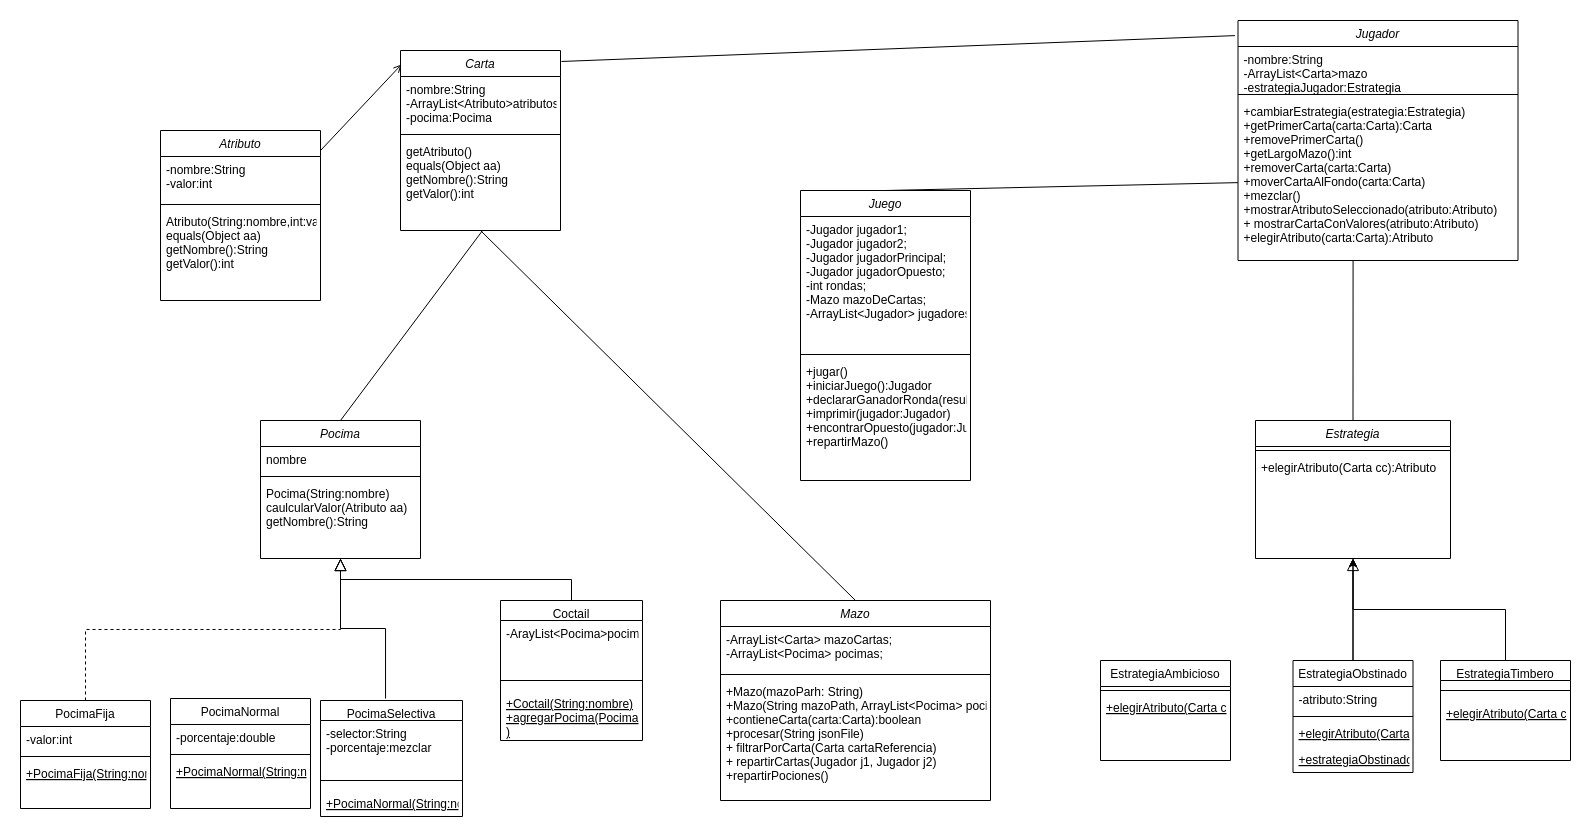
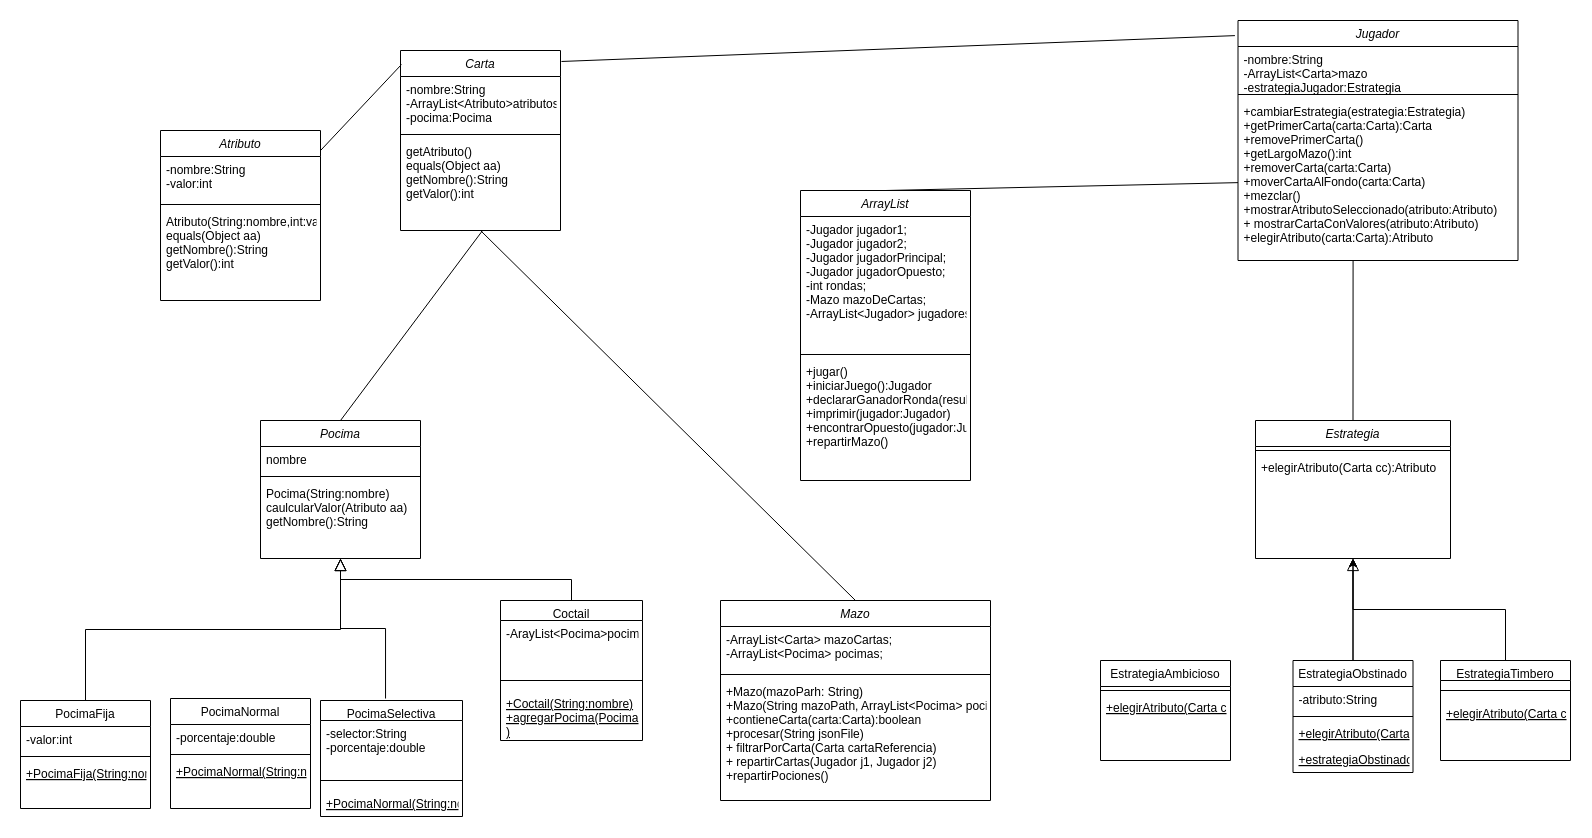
- <mxCell id="55" value="" style="endArrow=open;html=1;exitX=1;exitY=0.118;exitDx=0;exitDy=0;exitPerimeter=0;entryX=0.006;entryY=0.078;entryDx=0;entryDy=0;entryPerimeter=0;" edge="1" parent="1" source="35" target="39"><mxGeometry width="50" height="50" relative="1" as="geometry"><mxPoint x="490" y="700" as="sourcePoint" /><mxPoint x="540" y="650" as="targetPoint" /></mxGeometry></mxCell>
+ <mxCell id="55" value="" style="endArrow=none;html=1;exitX=1;exitY=0.118;exitDx=0;exitDy=0;exitPerimeter=0;entryX=0.006;entryY=0.078;entryDx=0;entryDy=0;entryPerimeter=0;" edge="1" parent="1" source="35" target="39"><mxGeometry width="50" height="50" relative="1" as="geometry"><mxPoint x="490" y="700" as="sourcePoint" /><mxPoint x="540" y="650" as="targetPoint" /></mxGeometry></mxCell>
- <mxCell id="43" value="Juego" style="swimlane;fontStyle=2;align=center;verticalAlign=top;childLayout=stackLayout;horizontal=1;startSize=26;horizontalStack=0;resizeParent=1;resizeLast=0;collapsible=1;marginBottom=0;rounded=0;shadow=0;strokeWidth=1;" vertex="1" parent="1"><mxGeometry x="800" y="190" width="170" height="290" as="geometry"><mxRectangle x="230" y="140" width="160" height="26" as="alternateBounds" /></mxGeometry></mxCell>
+ <mxCell id="43" value="ArrayList" style="swimlane;fontStyle=2;align=center;verticalAlign=top;childLayout=stackLayout;horizontal=1;startSize=26;horizontalStack=0;resizeParent=1;resizeLast=0;collapsible=1;marginBottom=0;rounded=0;shadow=0;strokeWidth=1;" vertex="1" parent="1"><mxGeometry x="800" y="190" width="170" height="290" as="geometry"><mxRectangle x="230" y="140" width="160" height="26" as="alternateBounds" /></mxGeometry></mxCell>
- <mxCell id="10" value="" style="endArrow=block;endSize=10;endFill=0;shadow=0;strokeWidth=1;rounded=0;edgeStyle=elbowEdgeStyle;elbow=vertical;dashed=1;" parent="1" source="6" target="2" edge="1"><mxGeometry width="160" relative="1" as="geometry"><mxPoint x="300" y="1143" as="sourcePoint" /><mxPoint x="300" y="1143" as="targetPoint" /></mxGeometry></mxCell>
+ <mxCell id="10" value="" style="endArrow=block;endSize=10;endFill=0;shadow=0;strokeWidth=1;rounded=0;edgeStyle=elbowEdgeStyle;elbow=vertical;" parent="1" source="6" target="2" edge="1"><mxGeometry width="160" relative="1" as="geometry"><mxPoint x="300" y="1143" as="sourcePoint" /><mxPoint x="300" y="1143" as="targetPoint" /></mxGeometry></mxCell>
- <mxCell id="12" value="-selector:String&#10;-porcentaje:mezclar" style="text;align=left;verticalAlign=top;spacingLeft=4;spacingRight=4;overflow=hidden;rotatable=0;points=[[0,0.5],[1,0.5]];portConstraint=eastwest;" parent="11" vertex="1"><mxGeometry y="20" width="142" height="50" as="geometry" /></mxCell>
+ <mxCell id="12" value="-selector:String&#10;-porcentaje:double" style="text;align=left;verticalAlign=top;spacingLeft=4;spacingRight=4;overflow=hidden;rotatable=0;points=[[0,0.5],[1,0.5]];portConstraint=eastwest;" parent="11" vertex="1"><mxGeometry y="20" width="142" height="50" as="geometry" /></mxCell>
